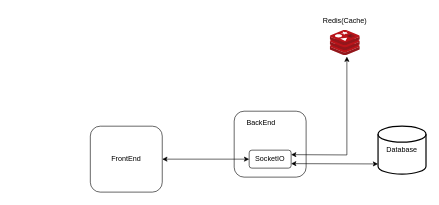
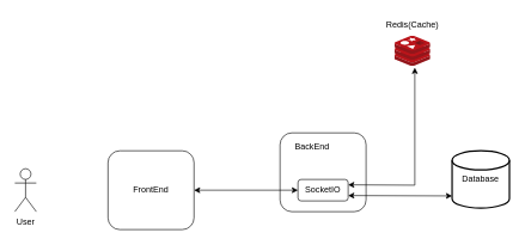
+ <mxCell id="2" value="User" style="shape=umlActor;verticalLabelPosition=bottom;verticalAlign=top;html=1;outlineConnect=0;" parent="1" vertex="1"><mxGeometry x="20" y="235" width="30" height="60" as="geometry" /></mxCell>
